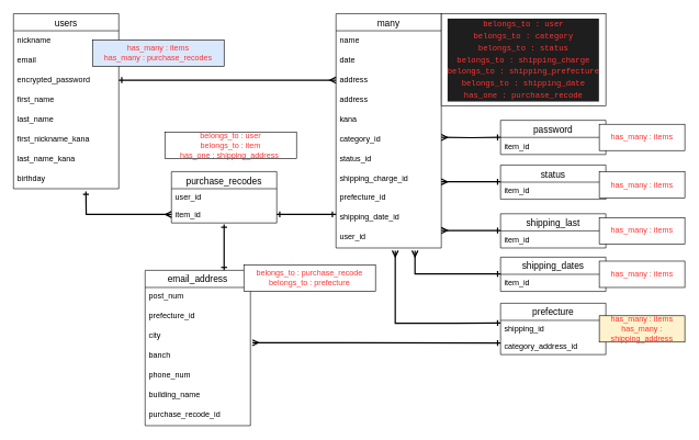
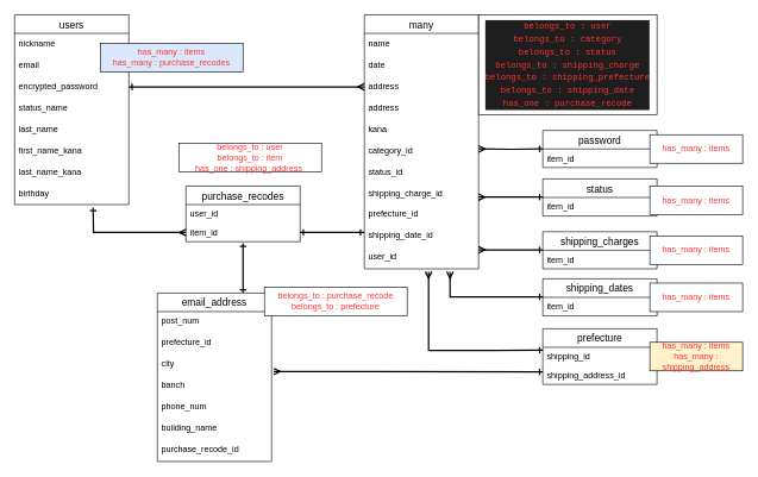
- <mxCell id="19" value="first_name" style="text;strokeColor=none;fillColor=none;spacingLeft=4;spacingRight=4;overflow=hidden;rotatable=0;points=[[0,0.5],[1,0.5]];portConstraint=eastwest;fontSize=12;" parent="15" vertex="1"><mxGeometry y="116" width="160" height="30" as="geometry" /></mxCell>
+ <mxCell id="19" value="status_name" style="text;strokeColor=none;fillColor=none;spacingLeft=4;spacingRight=4;overflow=hidden;rotatable=0;points=[[0,0.5],[1,0.5]];portConstraint=eastwest;fontSize=12;" parent="15" vertex="1"><mxGeometry y="116" width="160" height="30" as="geometry" /></mxCell>
- <mxCell id="21" value="first_nickname_kana" style="text;strokeColor=none;fillColor=none;spacingLeft=4;spacingRight=4;overflow=hidden;rotatable=0;points=[[0,0.5],[1,0.5]];portConstraint=eastwest;fontSize=12;" parent="15" vertex="1"><mxGeometry y="176" width="160" height="30" as="geometry" /></mxCell>
+ <mxCell id="21" value="first_name_kana" style="text;strokeColor=none;fillColor=none;spacingLeft=4;spacingRight=4;overflow=hidden;rotatable=0;points=[[0,0.5],[1,0.5]];portConstraint=eastwest;fontSize=12;" parent="15" vertex="1"><mxGeometry y="176" width="160" height="30" as="geometry" /></mxCell>
- <mxCell id="45" value="shipping_last" style="swimlane;fontStyle=0;childLayout=stackLayout;horizontal=1;startSize=26;horizontalStack=0;resizeParent=1;resizeParentMax=0;resizeLast=0;collapsible=1;marginBottom=0;align=center;fontSize=14;" vertex="1" parent="1"><mxGeometry x="760" y="324" width="160" height="52" as="geometry" /></mxCell>
+ <mxCell id="45" value="shipping_charges" style="swimlane;fontStyle=0;childLayout=stackLayout;horizontal=1;startSize=26;horizontalStack=0;resizeParent=1;resizeParentMax=0;resizeLast=0;collapsible=1;marginBottom=0;align=center;fontSize=14;" vertex="1" parent="1"><mxGeometry x="760" y="324" width="160" height="52" as="geometry" /></mxCell>
- <mxCell id="51" value="category_address_id" style="text;strokeColor=none;fillColor=none;spacingLeft=4;spacingRight=4;overflow=hidden;rotatable=0;points=[[0,0.5],[1,0.5]];portConstraint=eastwest;fontSize=12;" vertex="1" parent="49"><mxGeometry y="52" width="160" height="26" as="geometry" /></mxCell>
+ <mxCell id="51" value="shipping_address_id" style="text;strokeColor=none;fillColor=none;spacingLeft=4;spacingRight=4;overflow=hidden;rotatable=0;points=[[0,0.5],[1,0.5]];portConstraint=eastwest;fontSize=12;" vertex="1" parent="49"><mxGeometry y="52" width="160" height="26" as="geometry" /></mxCell>
